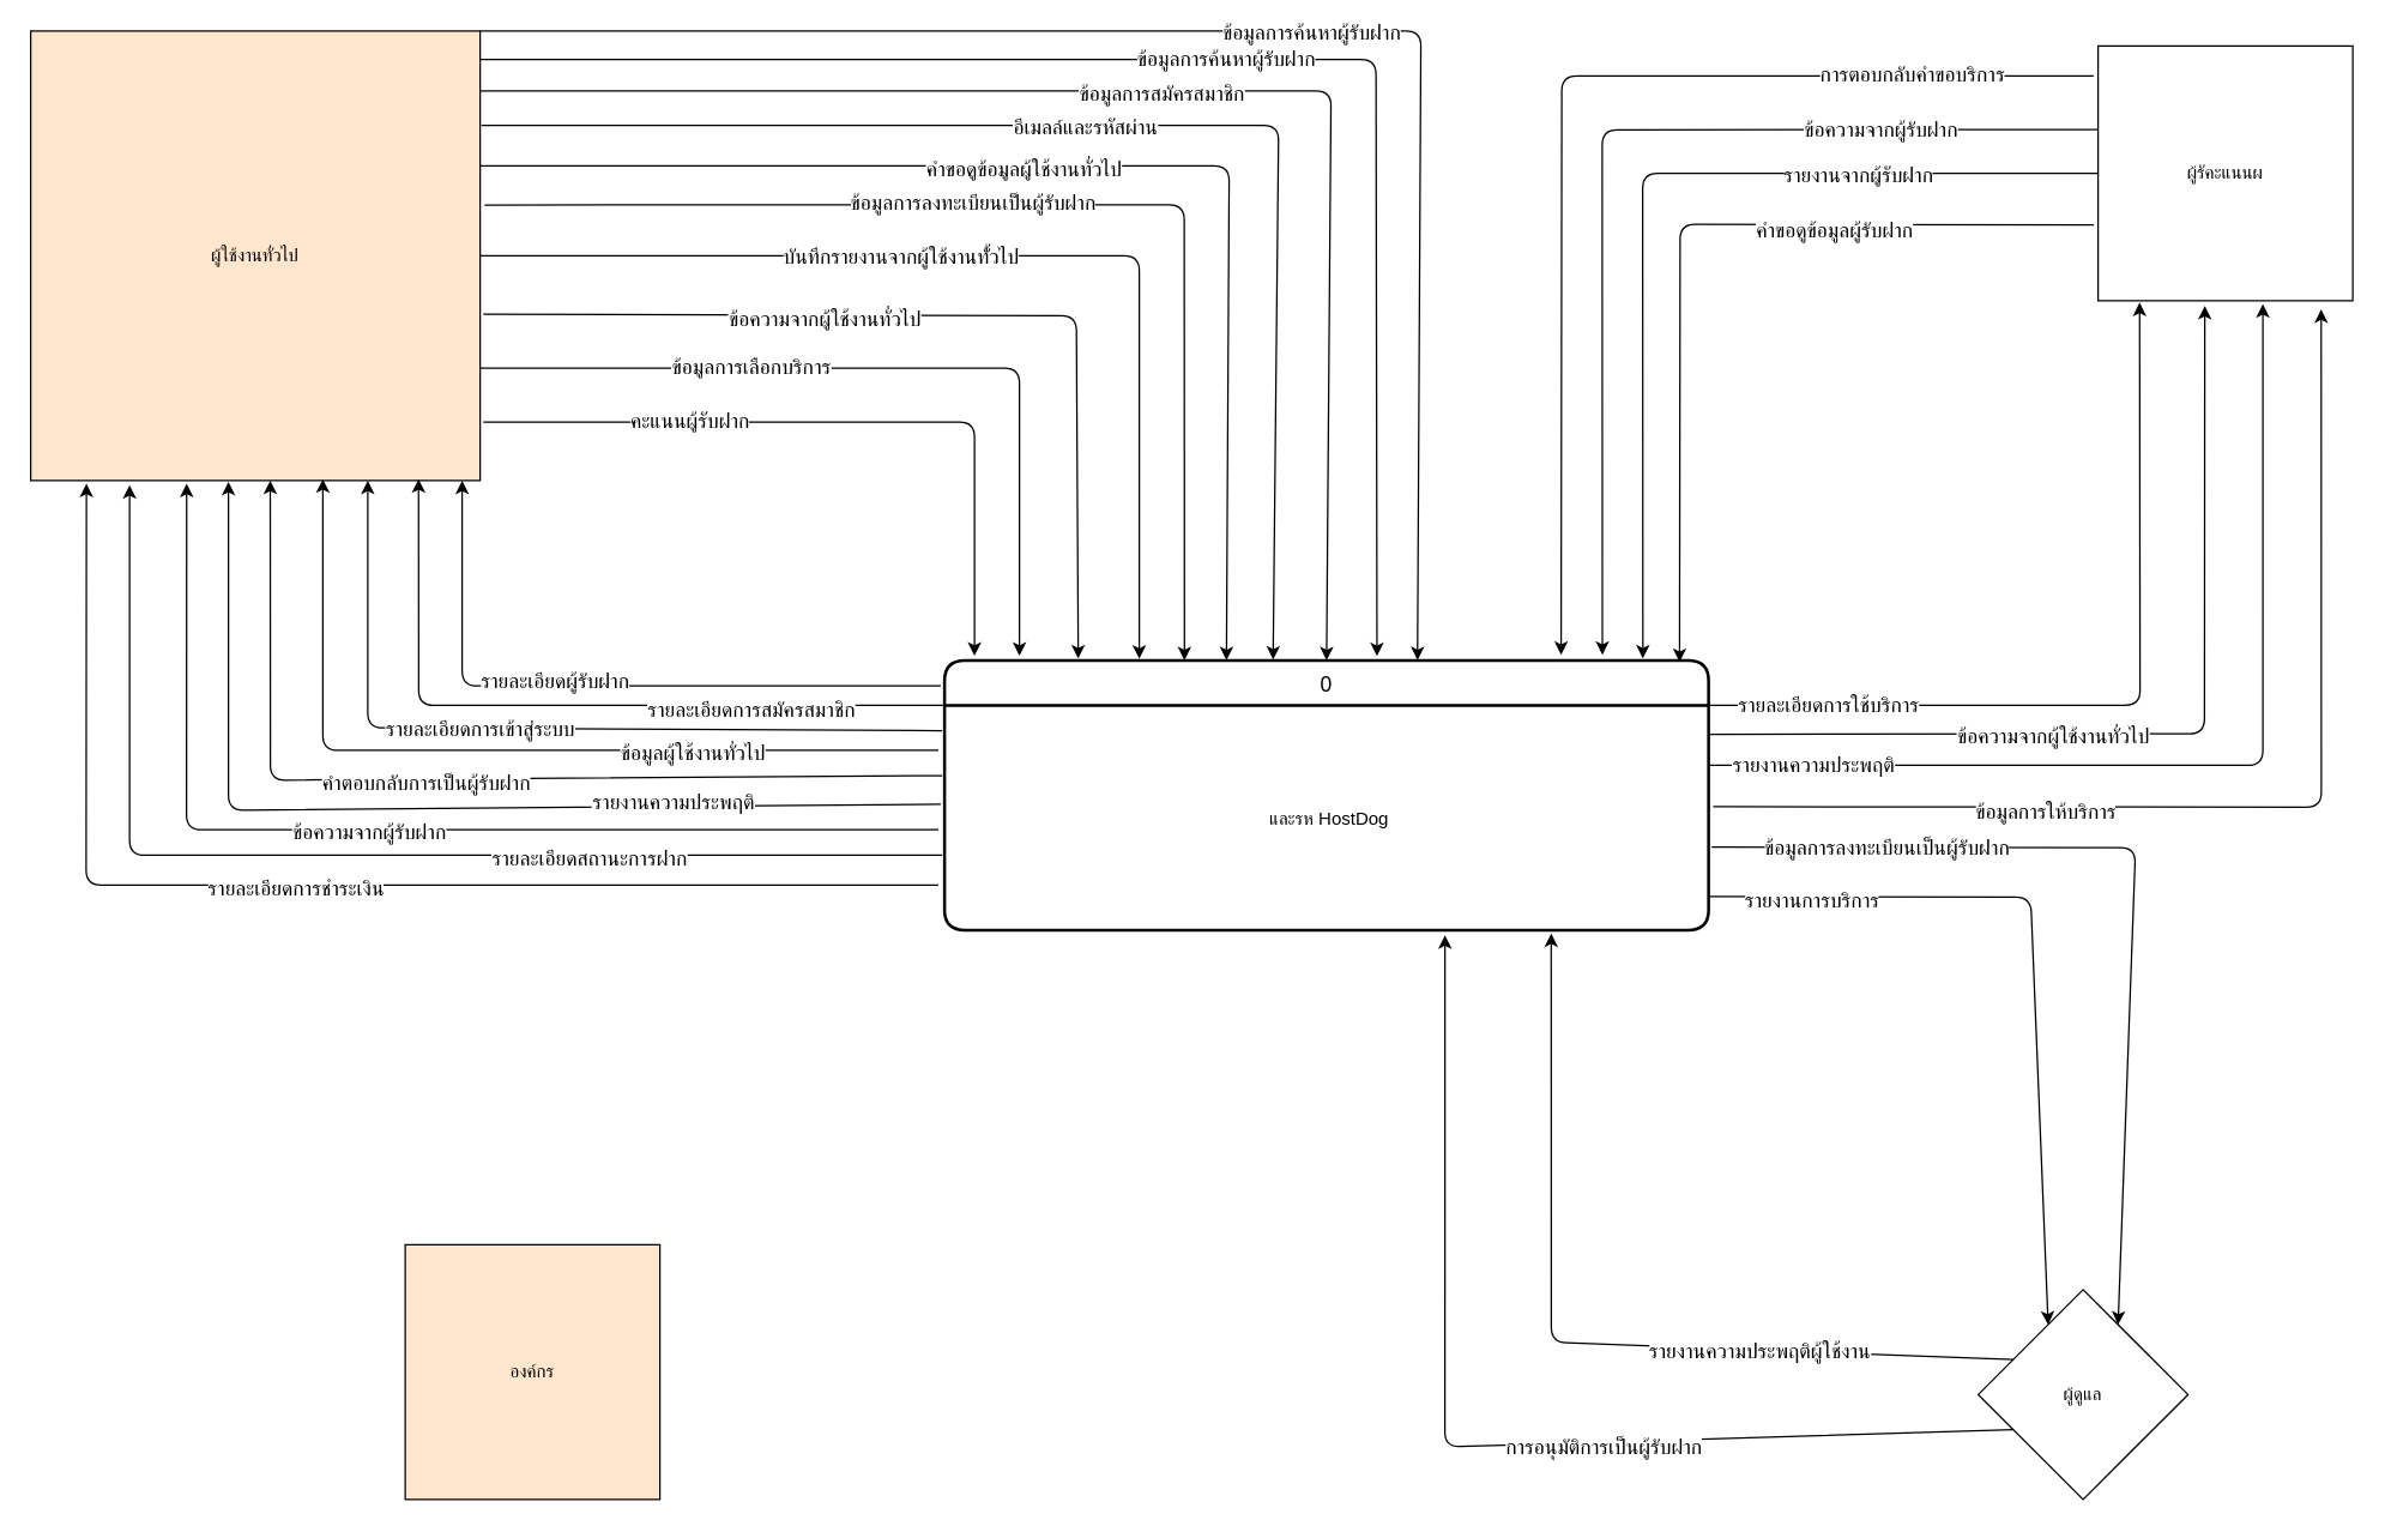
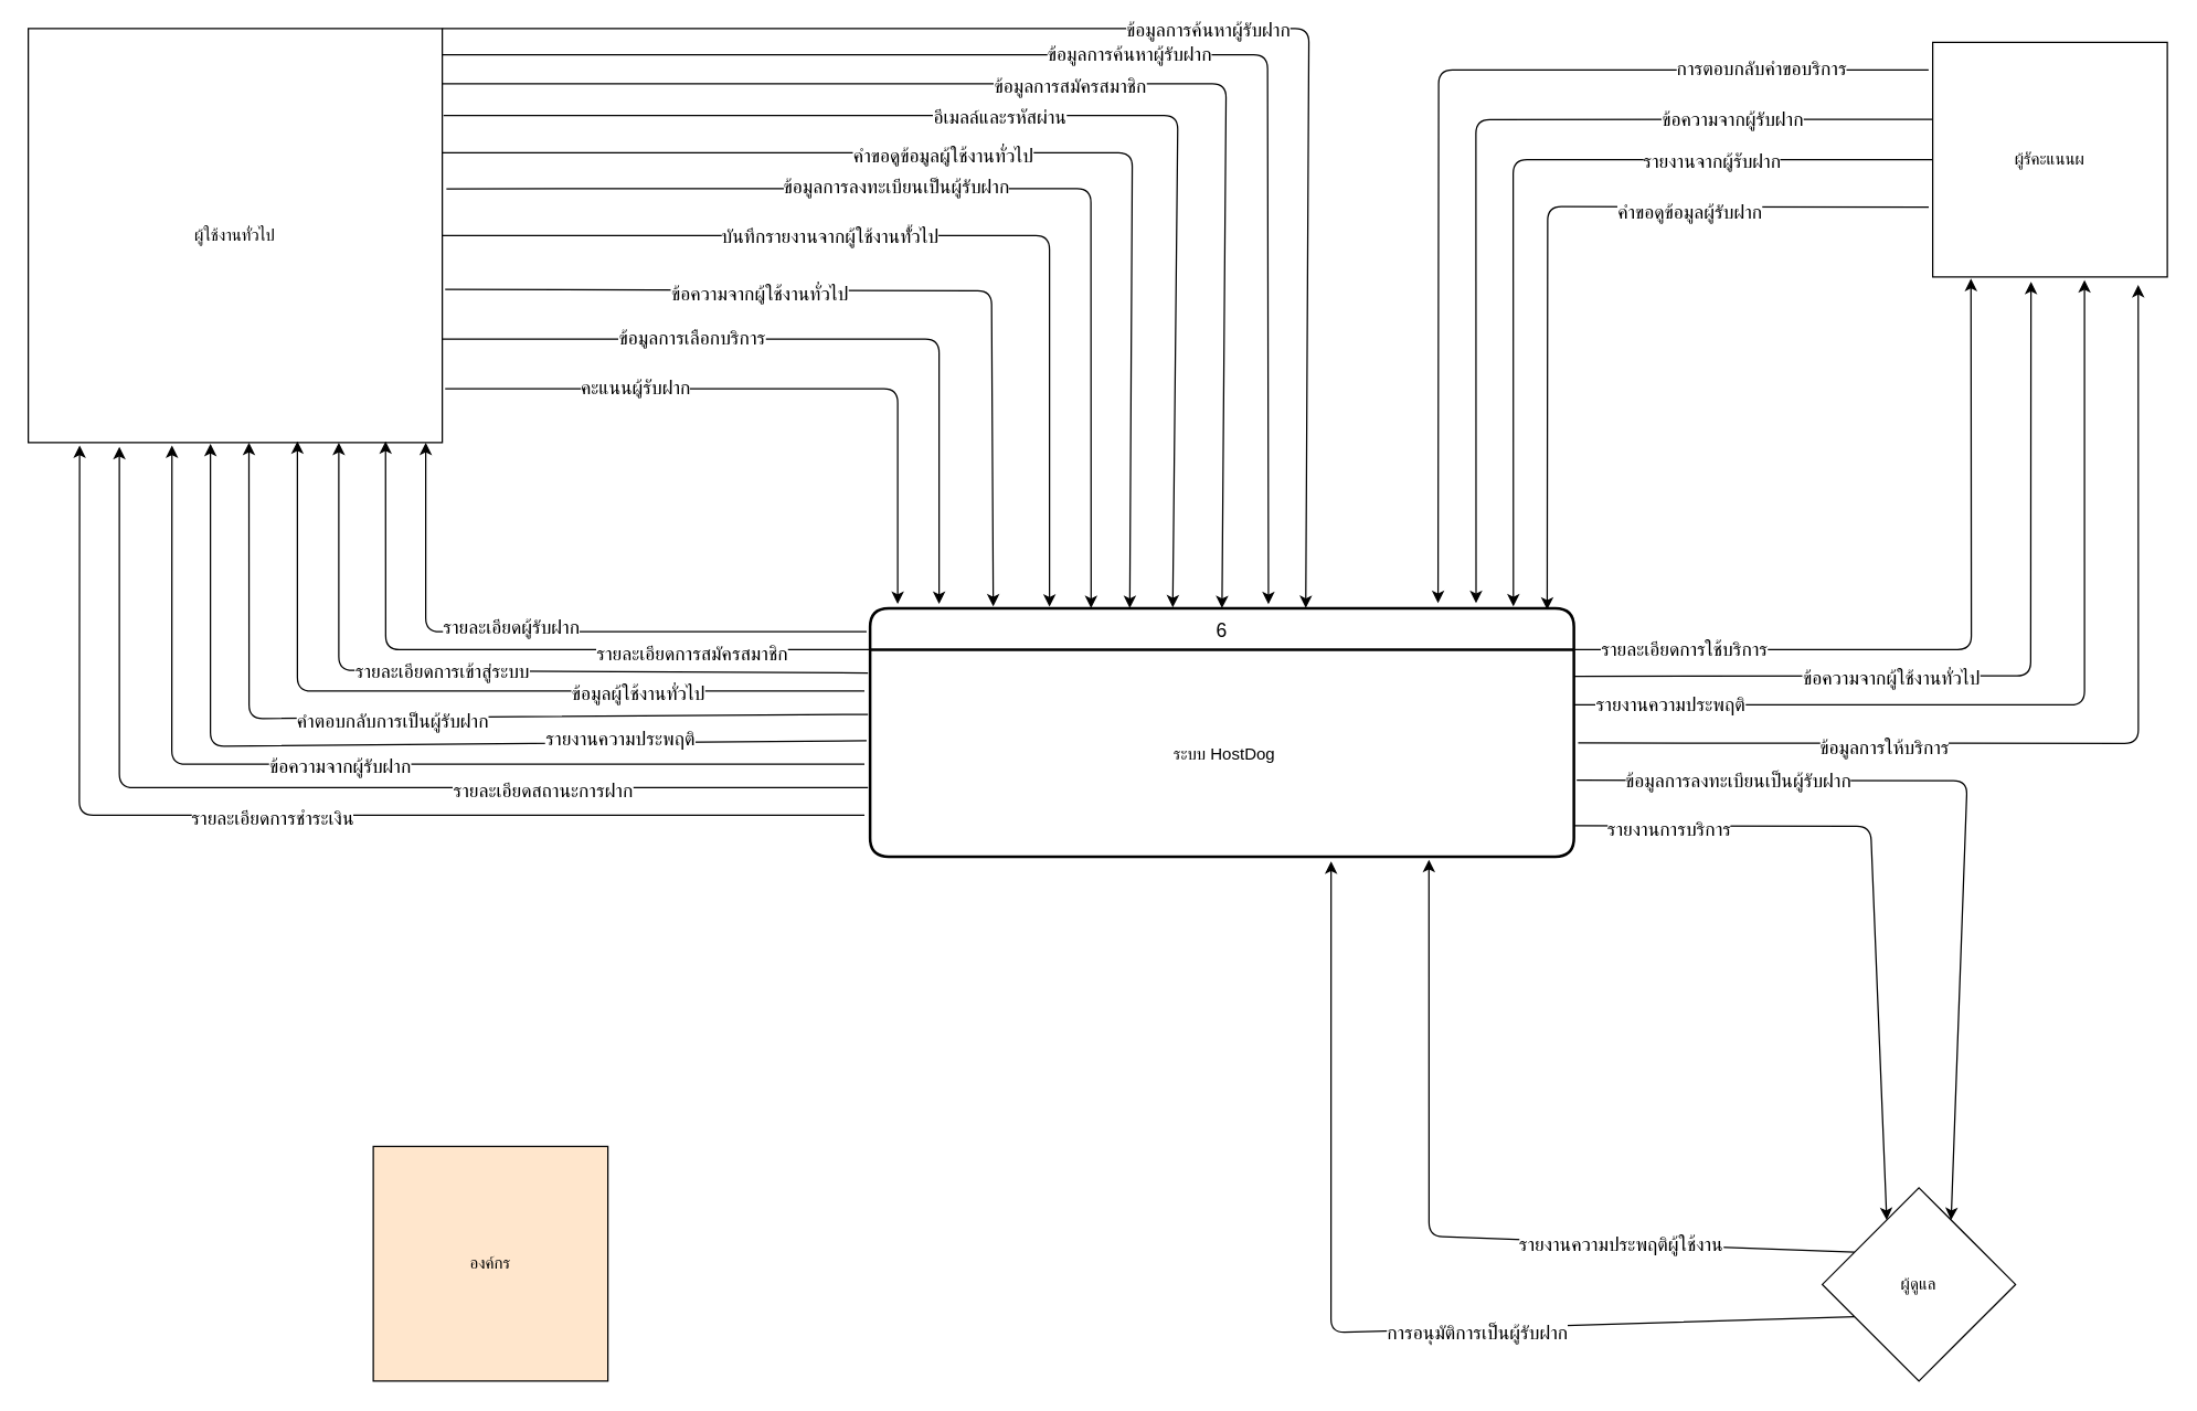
- <mxCell id="2" value="&lt;span&gt;ผู้ใช้งานทั่วไป&lt;/span&gt;" style="whiteSpace=wrap;html=1;aspect=fixed;fontSize=12;fillColor=#ffe6cc;" parent="1" vertex="1"><mxGeometry x="20" y="20" width="300" height="300" as="geometry" /></mxCell>
+ <mxCell id="2" value="&lt;span&gt;ผู้ใช้งานทั่วไป&lt;/span&gt;" style="whiteSpace=wrap;html=1;aspect=fixed;fontSize=12;" parent="1" vertex="1"><mxGeometry x="20" y="20" width="300" height="300" as="geometry" /></mxCell>
- <mxCell id="3" value="0" style="swimlane;childLayout=stackLayout;horizontal=1;startSize=30;horizontalStack=0;rounded=1;fontSize=14;fontStyle=0;strokeWidth=2;resizeParent=0;resizeLast=1;shadow=0;dashed=0;align=center;" parent="1" vertex="1"><mxGeometry x="630" y="440" width="510" height="180" as="geometry" /></mxCell>
+ <mxCell id="3" value="6" style="swimlane;childLayout=stackLayout;horizontal=1;startSize=30;horizontalStack=0;rounded=1;fontSize=14;fontStyle=0;strokeWidth=2;resizeParent=0;resizeLast=1;shadow=0;dashed=0;align=center;" parent="1" vertex="1"><mxGeometry x="630" y="440" width="510" height="180" as="geometry" /></mxCell>
- <mxCell id="4" value="และรห HostDog" style="align=center;strokeColor=none;fillColor=none;spacingLeft=4;fontSize=12;verticalAlign=middle;resizable=0;rotatable=0;part=1;" parent="3" vertex="1"><mxGeometry y="30" width="510" height="150" as="geometry" /></mxCell>
+ <mxCell id="4" value="ระบบ HostDog" style="align=center;strokeColor=none;fillColor=none;spacingLeft=4;fontSize=12;verticalAlign=middle;resizable=0;rotatable=0;part=1;" parent="3" vertex="1"><mxGeometry y="30" width="510" height="150" as="geometry" /></mxCell>
